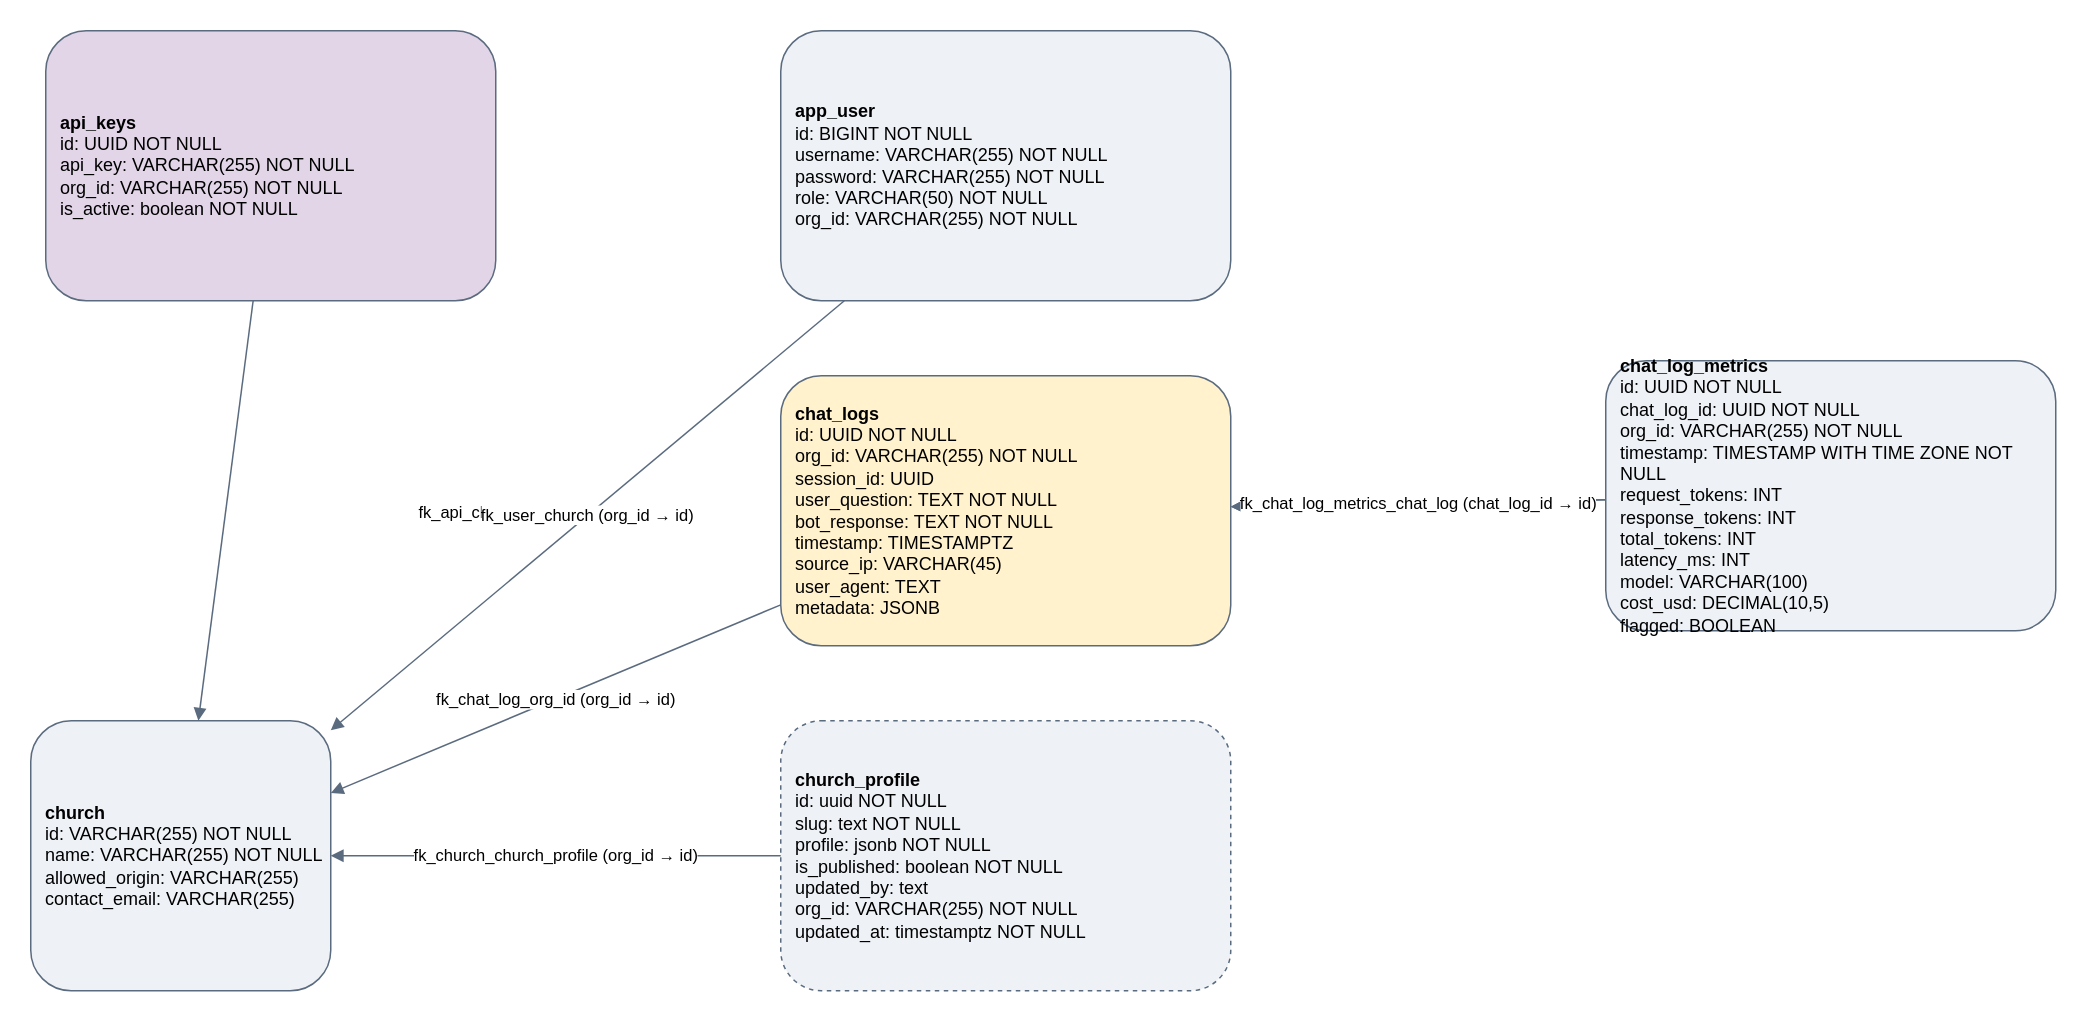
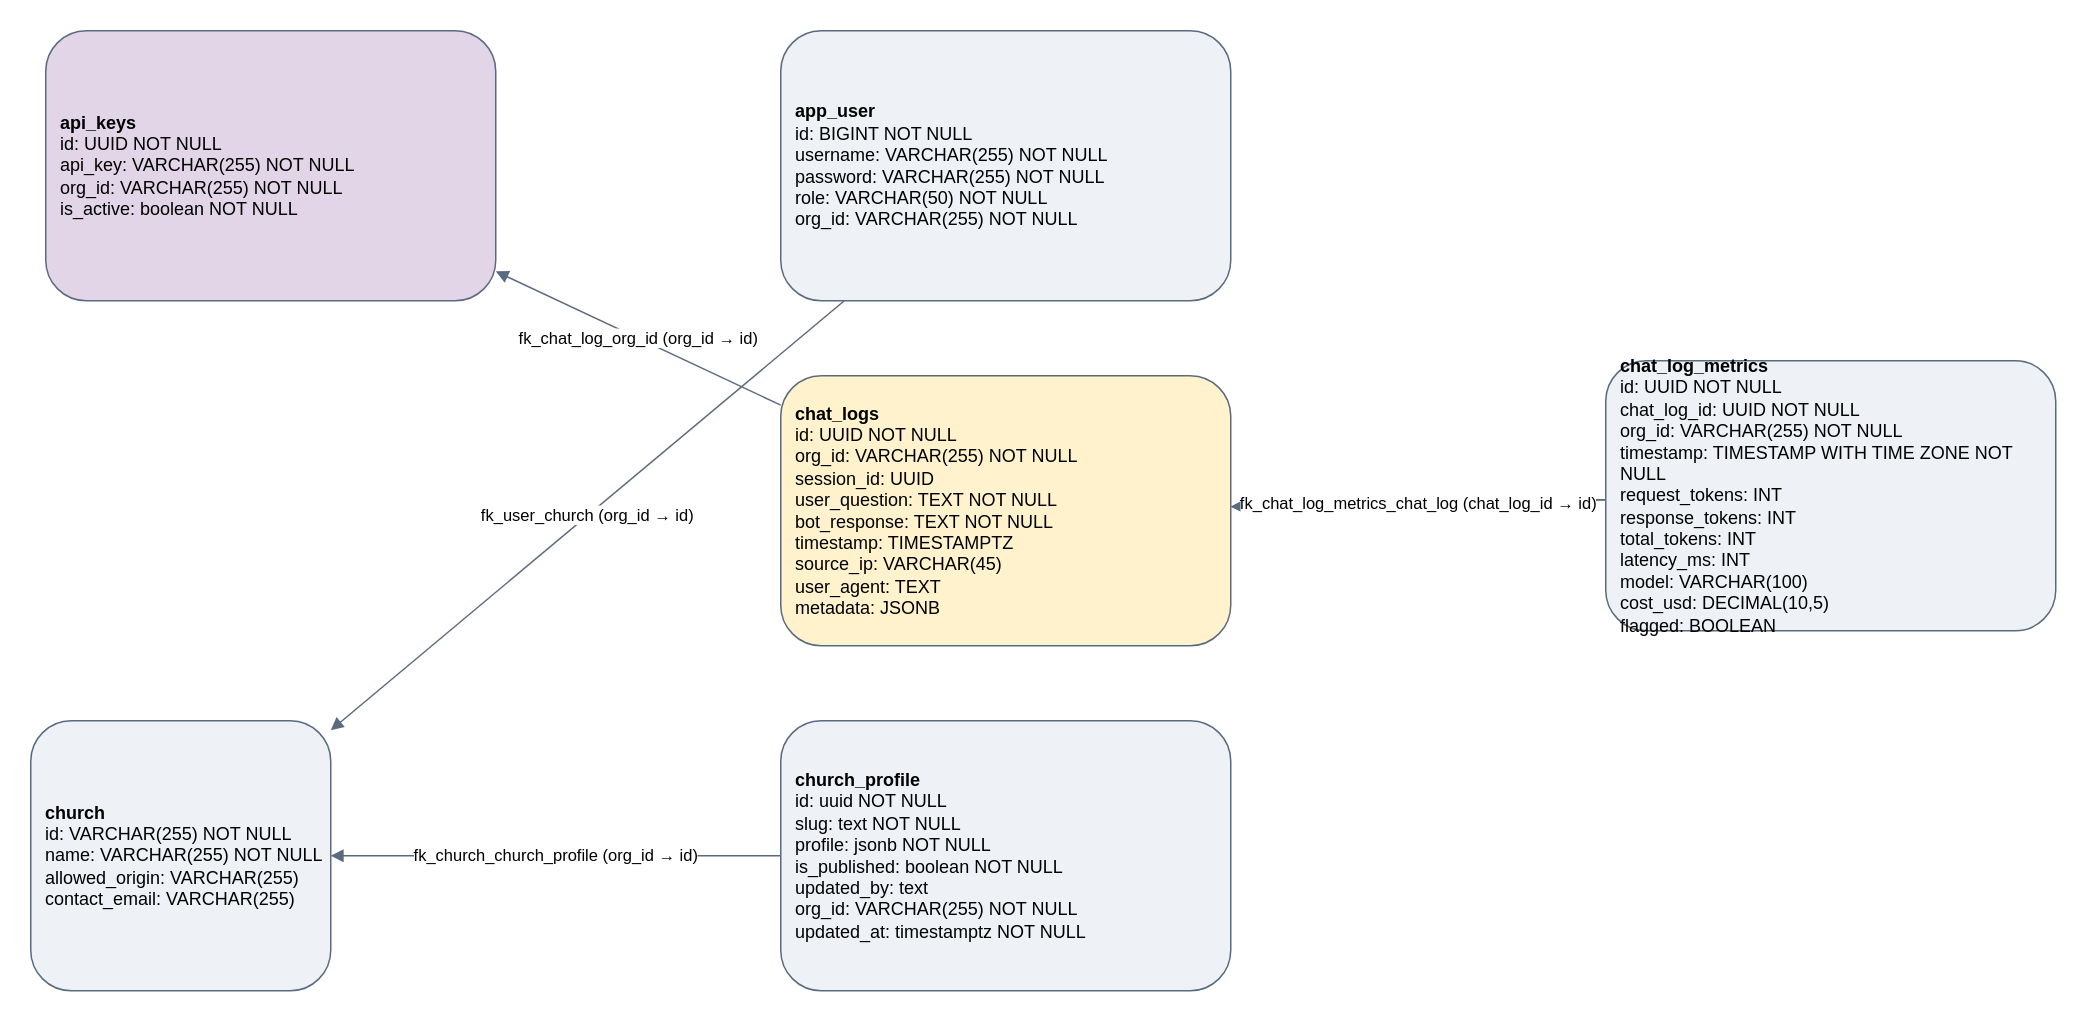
- <mxCell id="8" value="fk_api_church (org_id → id)" style="endArrow=block;endFill=1;html=1;strokeColor=#5B6B7F;" parent="1" source="2" target="6" edge="1"><mxGeometry x="-0.173" y="195" relative="1" as="geometry"><mxPoint as="offset" /></mxGeometry></mxCell>
- <mxCell id="10" value="fk_chat_log_org_id (org_id → id)" style="endArrow=block;endFill=1;html=1;strokeColor=#5B6B7F;" parent="1" source="5" target="6" edge="1"><mxGeometry relative="1" as="geometry" /></mxCell>
+ <mxCell id="10" value="fk_chat_log_org_id (org_id → id)" style="endArrow=block;endFill=1;html=1;strokeColor=#5B6B7F;" parent="1" source="5" target="2" edge="1"><mxGeometry relative="1" as="geometry" /></mxCell>
- <mxCell id="7" value="&lt;b&gt;church_profile&lt;/b&gt;&lt;br/&gt;id: uuid NOT NULL&lt;br/&gt;slug: text NOT NULL&lt;br/&gt;profile: jsonb NOT NULL&lt;br/&gt;is_published: boolean NOT NULL&lt;br/&gt;updated_by: text&lt;br/&gt;org_id: VARCHAR(255) NOT NULL&lt;br/&gt;updated_at: timestamptz NOT NULL" style="rounded=1;whiteSpace=wrap;html=1;fontSize=12;align=left;spacingLeft=8;strokeColor=#5B6B7F;fillColor=#EEF2F7;dashed=1;" parent="1" vertex="1"><mxGeometry x="520" y="480" width="300" height="180" as="geometry" /></mxCell>
+ <mxCell id="7" value="&lt;b&gt;church_profile&lt;/b&gt;&lt;br/&gt;id: uuid NOT NULL&lt;br/&gt;slug: text NOT NULL&lt;br/&gt;profile: jsonb NOT NULL&lt;br/&gt;is_published: boolean NOT NULL&lt;br/&gt;updated_by: text&lt;br/&gt;org_id: VARCHAR(255) NOT NULL&lt;br/&gt;updated_at: timestamptz NOT NULL" style="rounded=1;whiteSpace=wrap;html=1;fontSize=12;align=left;spacingLeft=8;strokeColor=#5B6B7F;fillColor=#EEF2F7;" parent="1" vertex="1"><mxGeometry x="520" y="480" width="300" height="180" as="geometry" /></mxCell>
